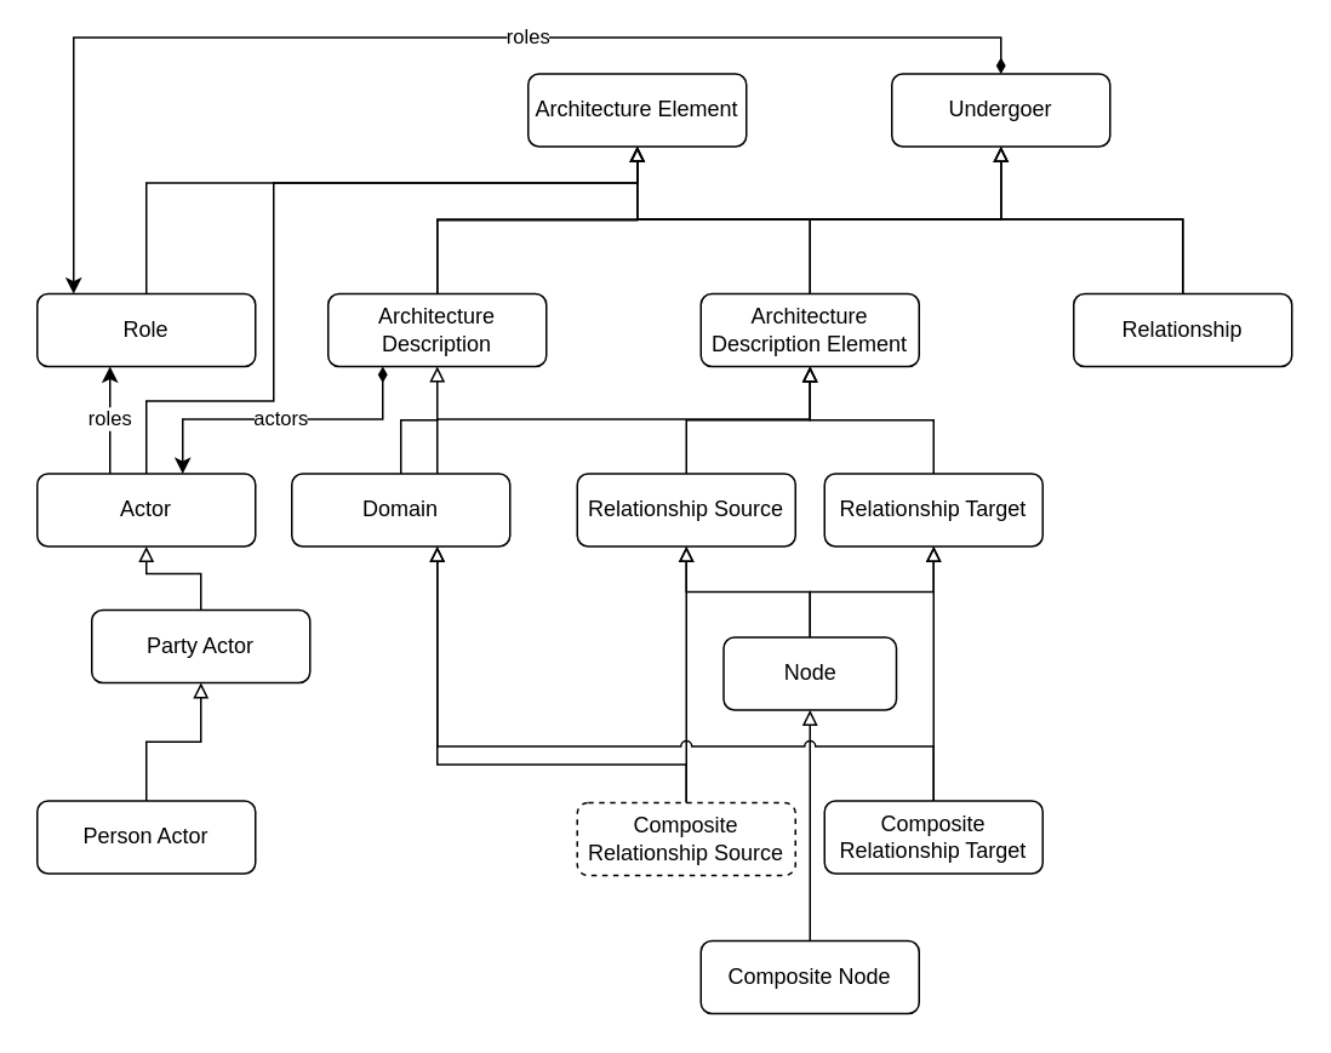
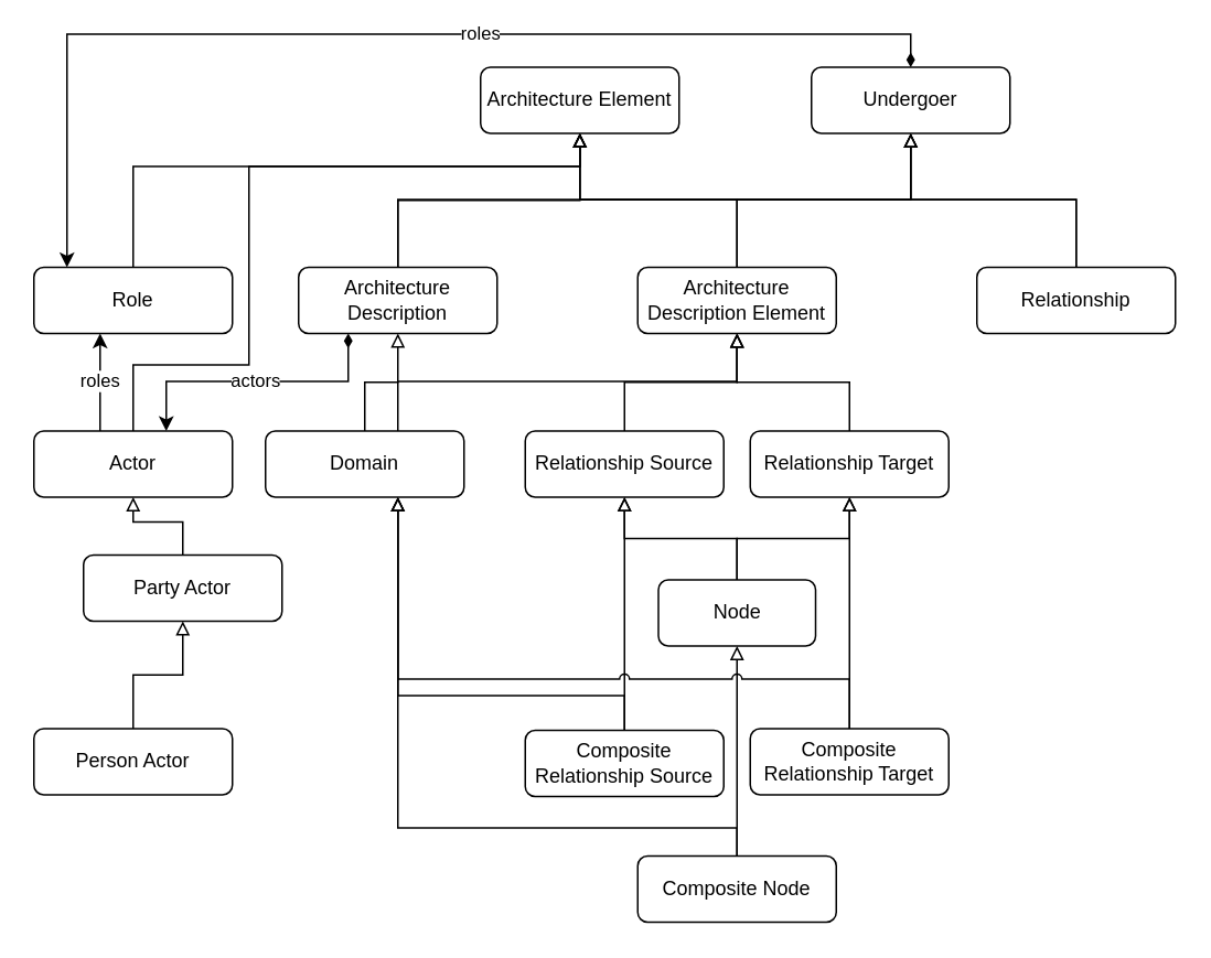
- <mxCell id="18" value="Composite Relationship Source" style="rounded=1;whiteSpace=wrap;html=1;dashed=1;" vertex="1" parent="1"><mxGeometry x="317" y="441" width="120" height="40" as="geometry" /></mxCell>
+ <mxCell id="18" value="Composite Relationship Source" style="rounded=1;whiteSpace=wrap;html=1;" vertex="1" parent="1"><mxGeometry x="317" y="441" width="120" height="40" as="geometry" /></mxCell>
+ <mxCell id="37" style="edgeStyle=orthogonalEdgeStyle;rounded=0;orthogonalLoop=1;jettySize=auto;html=1;endArrow=block;endFill=0;jumpStyle=arc;" edge="1" parent="1" source="21" target="15"><mxGeometry relative="1" as="geometry"><mxPoint x="455" y="360" as="sourcePoint" /><mxPoint x="387" y="310" as="targetPoint" /><Array as="points"><mxPoint x="445" y="500" /><mxPoint x="240" y="500" /></Array></mxGeometry></mxCell>
